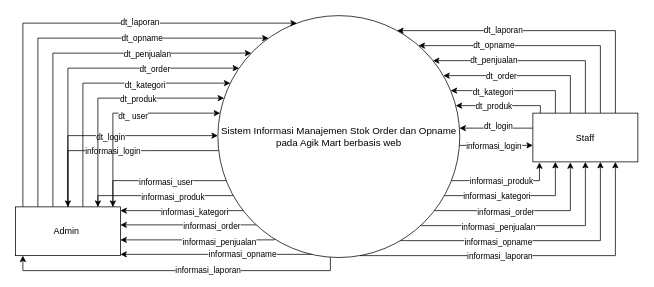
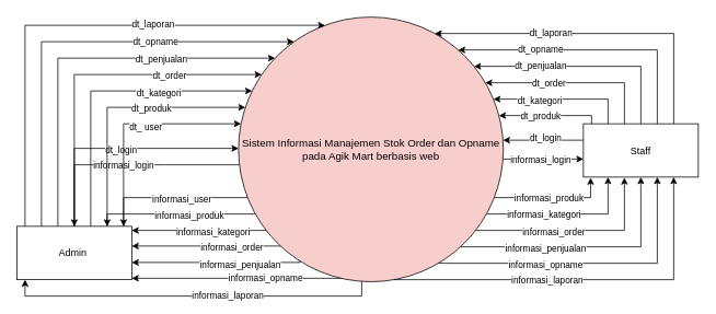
- <mxCell id="22" value="&lt;font face=&quot;Helvetica&quot; style=&quot;font-size: 13px;&quot;&gt;Sistem Informasi Manajemen Stok Order dan Opname pada Agik Mart berbasis web&lt;/font&gt;" style="ellipse;whiteSpace=wrap;html=1;aspect=fixed;" parent="1" vertex="1"><mxGeometry x="290" y="20" width="322.5" height="322.5" as="geometry" /></mxCell>
+ <mxCell id="22" value="&lt;font face=&quot;Helvetica&quot; style=&quot;font-size: 13px;&quot;&gt;Sistem Informasi Manajemen Stok Order dan Opname pada Agik Mart berbasis web&lt;/font&gt;" style="ellipse;whiteSpace=wrap;html=1;aspect=fixed;fillColor=#f8cecc;" parent="1" vertex="1"><mxGeometry x="290" y="20" width="322.5" height="322.5" as="geometry" /></mxCell>
